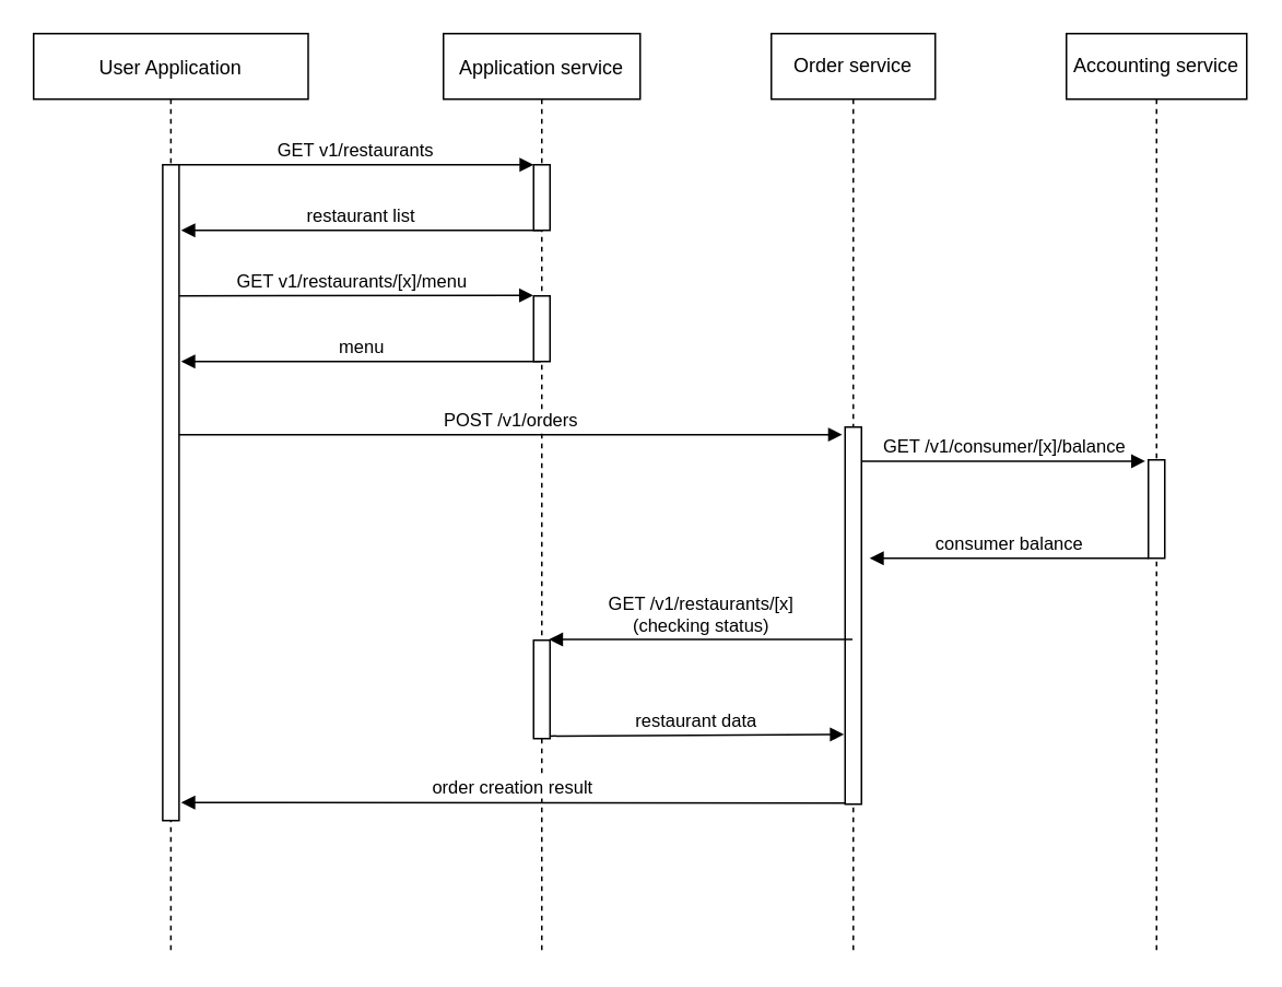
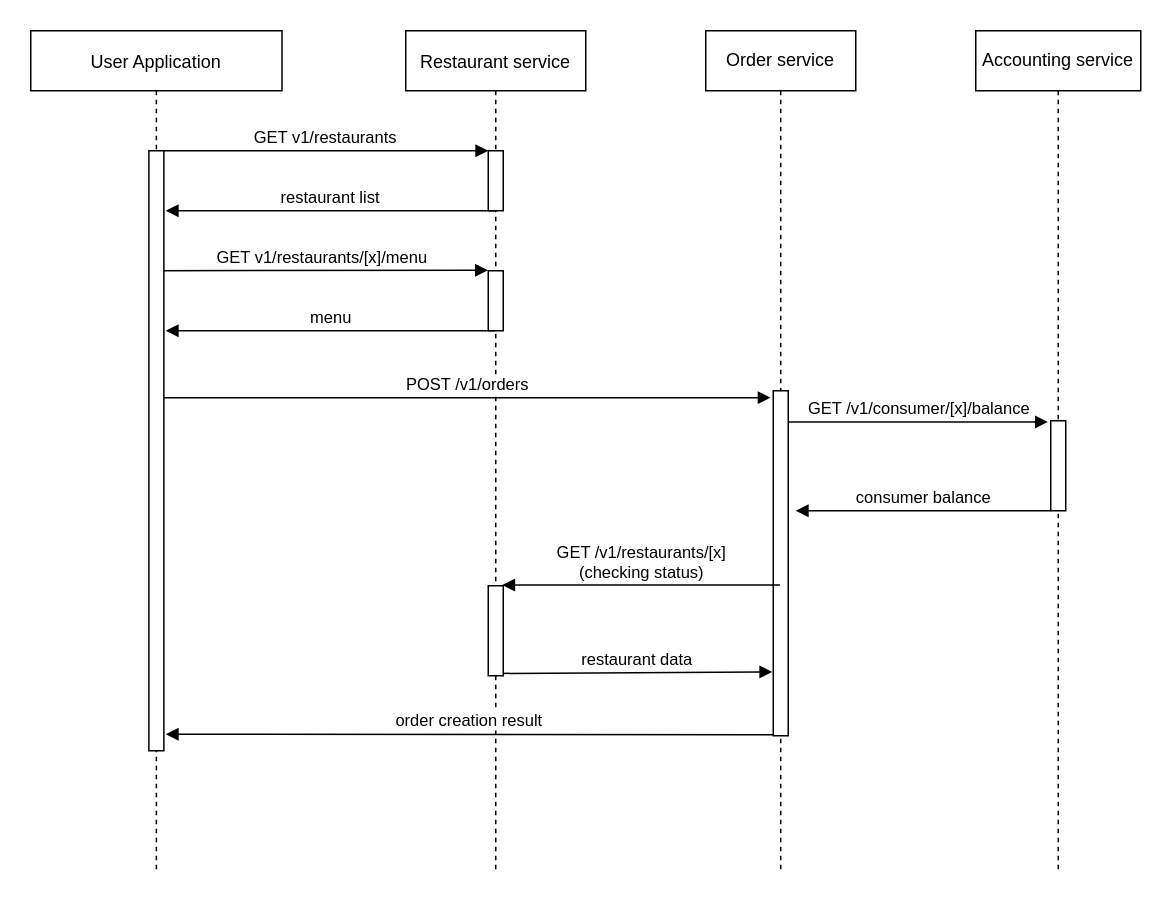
- <mxCell id="6" value="Application service" style="shape=umlLifeline;perimeter=lifelinePerimeter;container=1;collapsible=0;recursiveResize=0;rounded=0;shadow=0;strokeWidth=1;" parent="1" vertex="1"><mxGeometry x="270" y="20" width="120" height="560" as="geometry" /></mxCell>
+ <mxCell id="6" value="Restaurant service" style="shape=umlLifeline;perimeter=lifelinePerimeter;container=1;collapsible=0;recursiveResize=0;rounded=0;shadow=0;strokeWidth=1;" parent="1" vertex="1"><mxGeometry x="270" y="20" width="120" height="560" as="geometry" /></mxCell>
